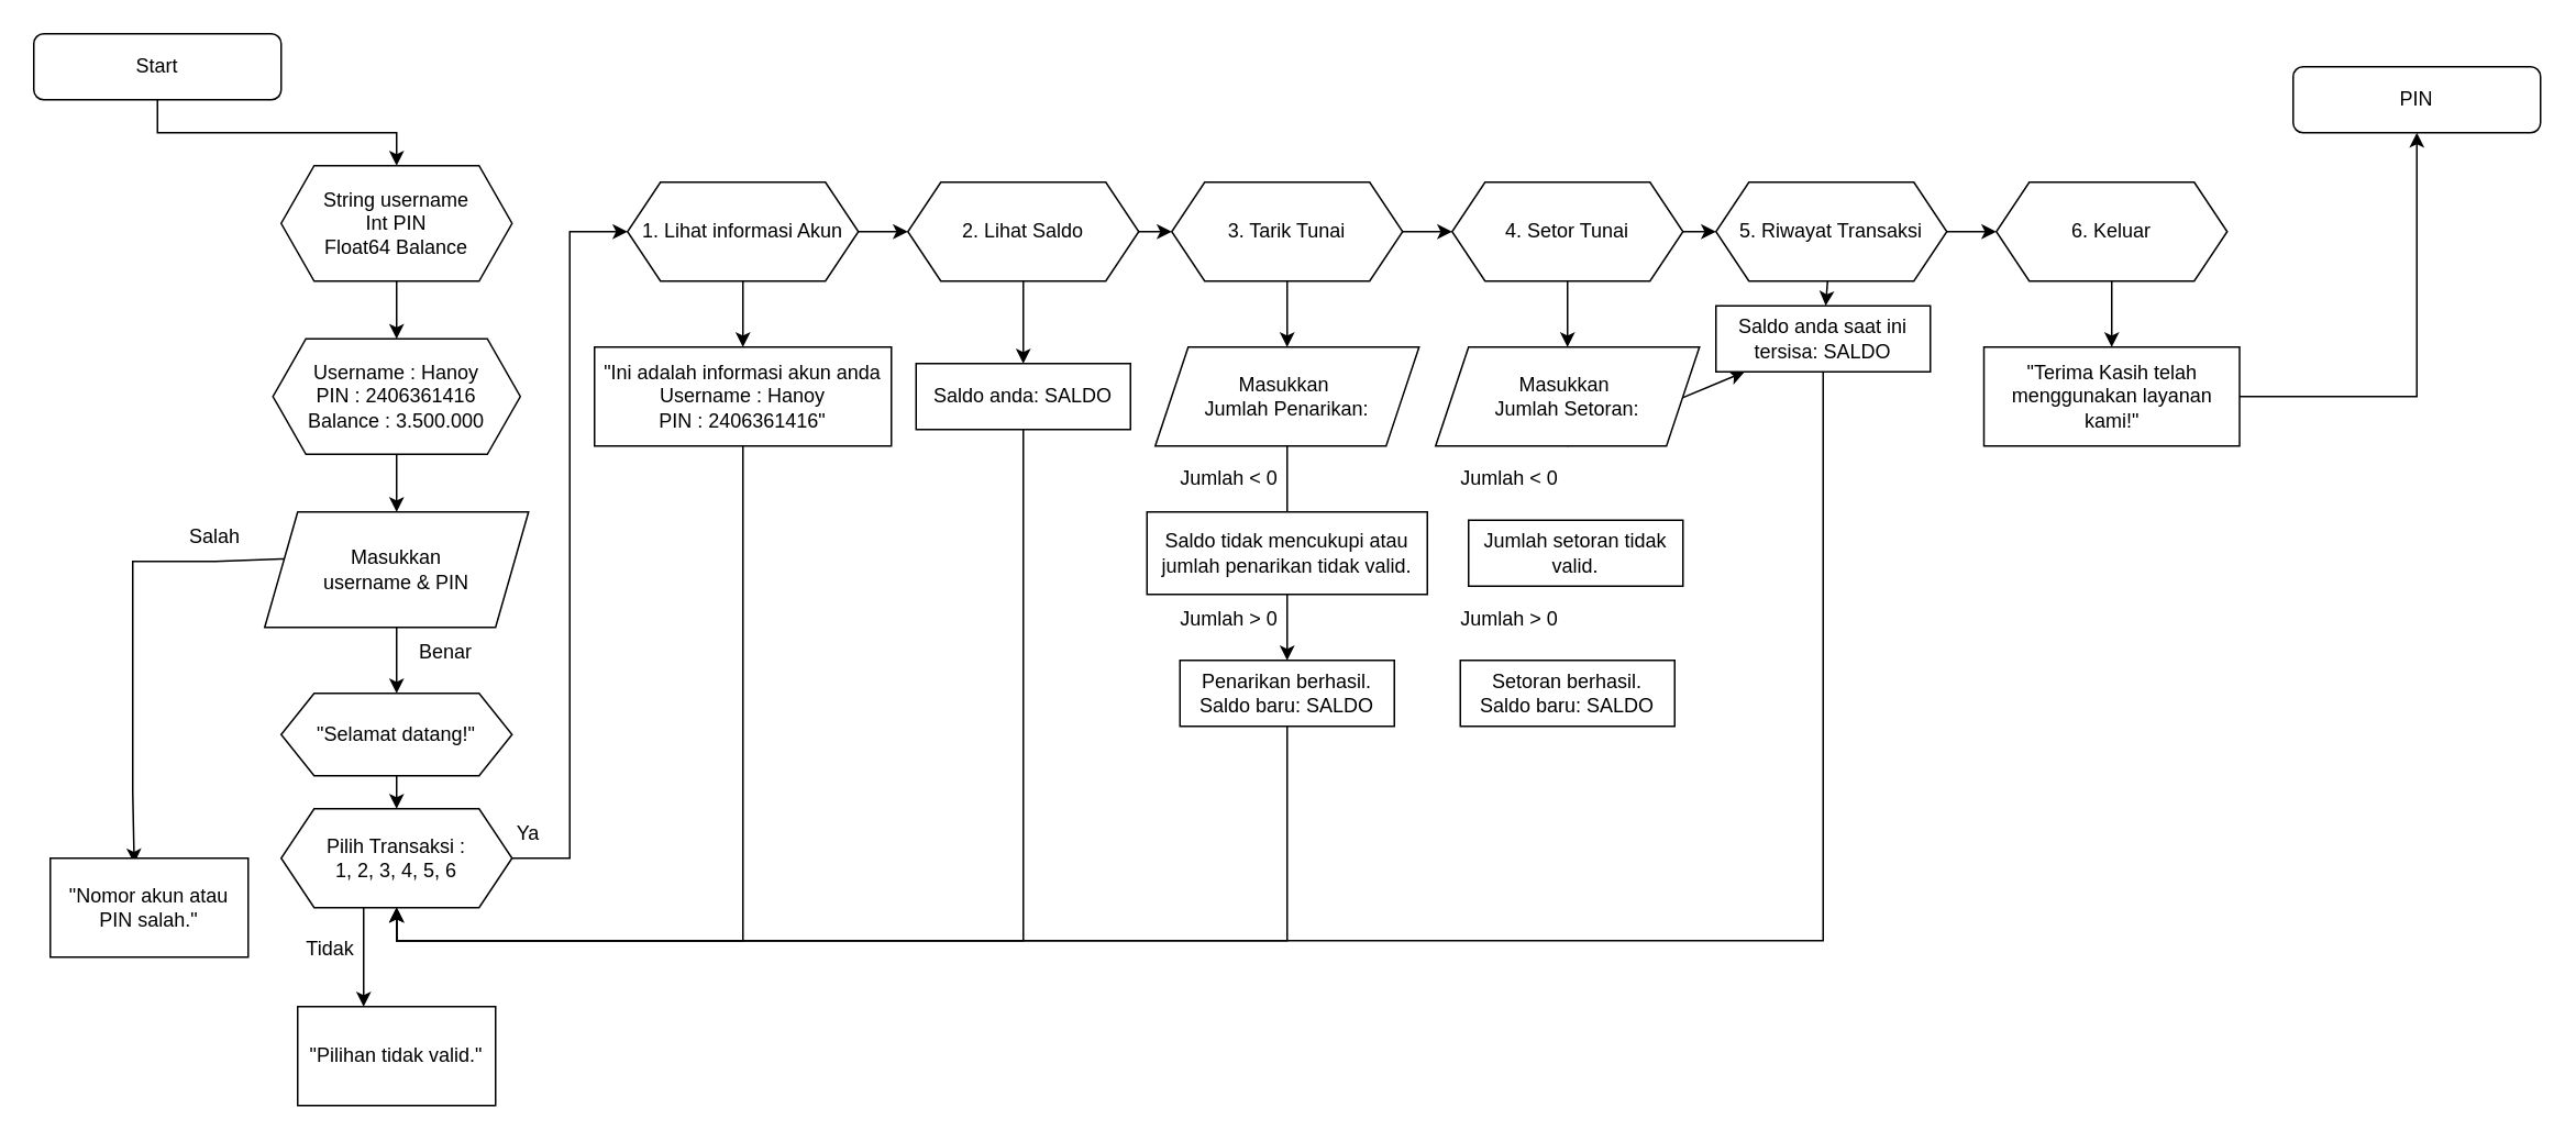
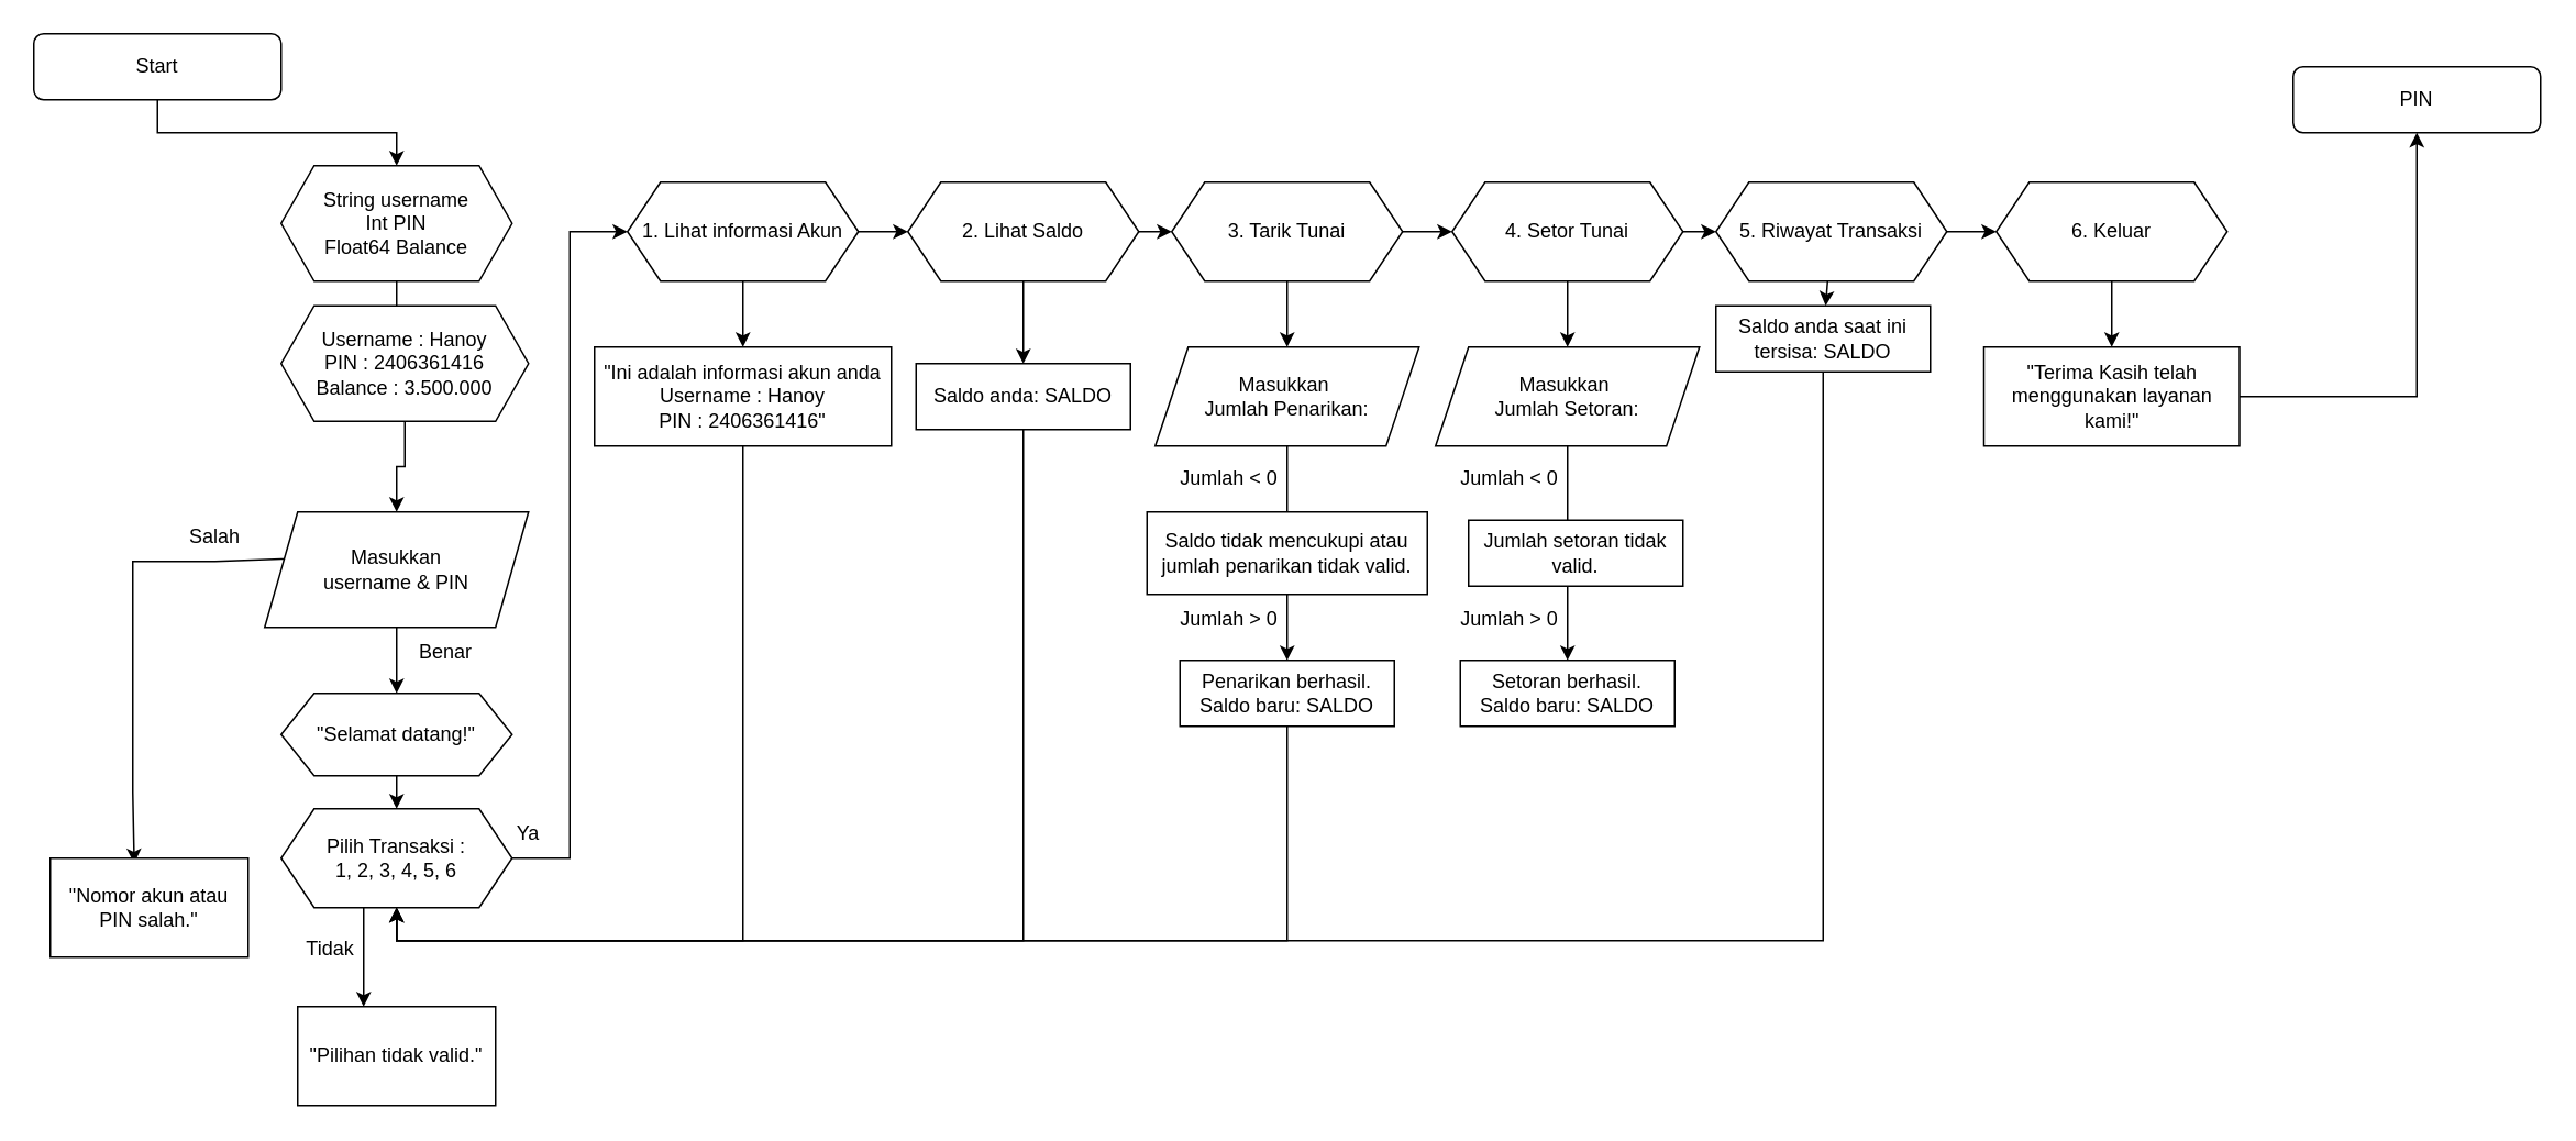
- <mxCell id="27" style="edgeStyle=none;rounded=0;orthogonalLoop=1;jettySize=auto;html=1;exitX=0.5;exitY=1;exitDx=0;exitDy=0;" edge="1" parent="1" source="28" target="33"><mxGeometry relative="1" as="geometry" /></mxCell>
+ <mxCell id="27" style="edgeStyle=none;rounded=0;orthogonalLoop=1;jettySize=auto;html=1;exitX=0.5;exitY=1;exitDx=0;exitDy=0;entryX=0.5;entryY=0;entryDx=0;entryDy=0;" edge="1" parent="1" source="28" target="36"><mxGeometry relative="1" as="geometry" /></mxCell>
- <mxCell id="7" value="Username : Hanoy&lt;div&gt;PIN : 2406361416&lt;/div&gt;&lt;div&gt;Balance : 3.500.000&lt;/div&gt;" style="shape=hexagon;perimeter=hexagonPerimeter2;whiteSpace=wrap;html=1;fixedSize=1;" vertex="1" parent="1"><mxGeometry x="165" y="205" width="150" height="70" as="geometry" /></mxCell>
+ <mxCell id="7" value="Username : Hanoy&lt;div&gt;PIN : 2406361416&lt;/div&gt;&lt;div&gt;Balance : 3.500.000&lt;/div&gt;" style="shape=hexagon;perimeter=hexagonPerimeter2;whiteSpace=wrap;html=1;fixedSize=1;" vertex="1" parent="1"><mxGeometry x="170" y="185" width="150" height="70" as="geometry" /></mxCell>
